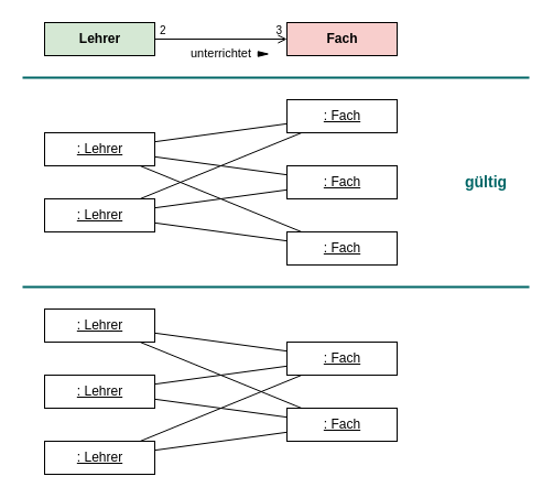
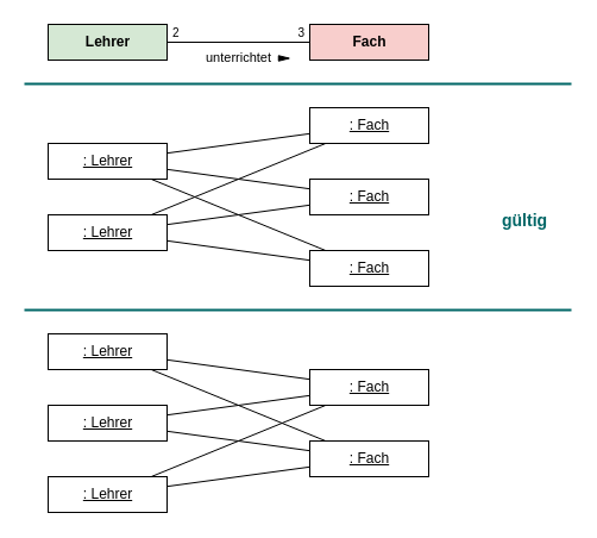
- <mxCell id="3" value="unterrichtet" style="endArrow=open;html=1;endFill=0;verticalAlign=top;labelBackgroundColor=none;" edge="1" parent="1" source="6" target="2"><mxGeometry relative="1" as="geometry"><mxPoint x="60" y="100" as="sourcePoint" /><mxPoint x="230" y="40" as="targetPoint" /></mxGeometry></mxCell>
+ <mxCell id="3" value="unterrichtet" style="endArrow=none;html=1;endFill=0;verticalAlign=top;labelBackgroundColor=none;" edge="1" parent="1" source="6" target="2"><mxGeometry relative="1" as="geometry"><mxPoint x="60" y="100" as="sourcePoint" /><mxPoint x="230" y="40" as="targetPoint" /></mxGeometry></mxCell>
- <mxCell id="31" value="gültig" style="text;html=1;strokeColor=none;fillColor=none;align=left;verticalAlign=middle;whiteSpace=wrap;rounded=0;fontColor=#006666;fontStyle=1;fontSize=14;" vertex="1" parent="1"><mxGeometry x="420" y="150" width="60" height="30" as="geometry" /></mxCell>
+ <mxCell id="31" value="gültig" style="text;html=1;strokeColor=none;fillColor=none;align=left;verticalAlign=middle;whiteSpace=wrap;rounded=0;fontColor=#006666;fontStyle=1;fontSize=14;" vertex="1" parent="1"><mxGeometry x="420" y="170" width="60" height="30" as="geometry" /></mxCell>
